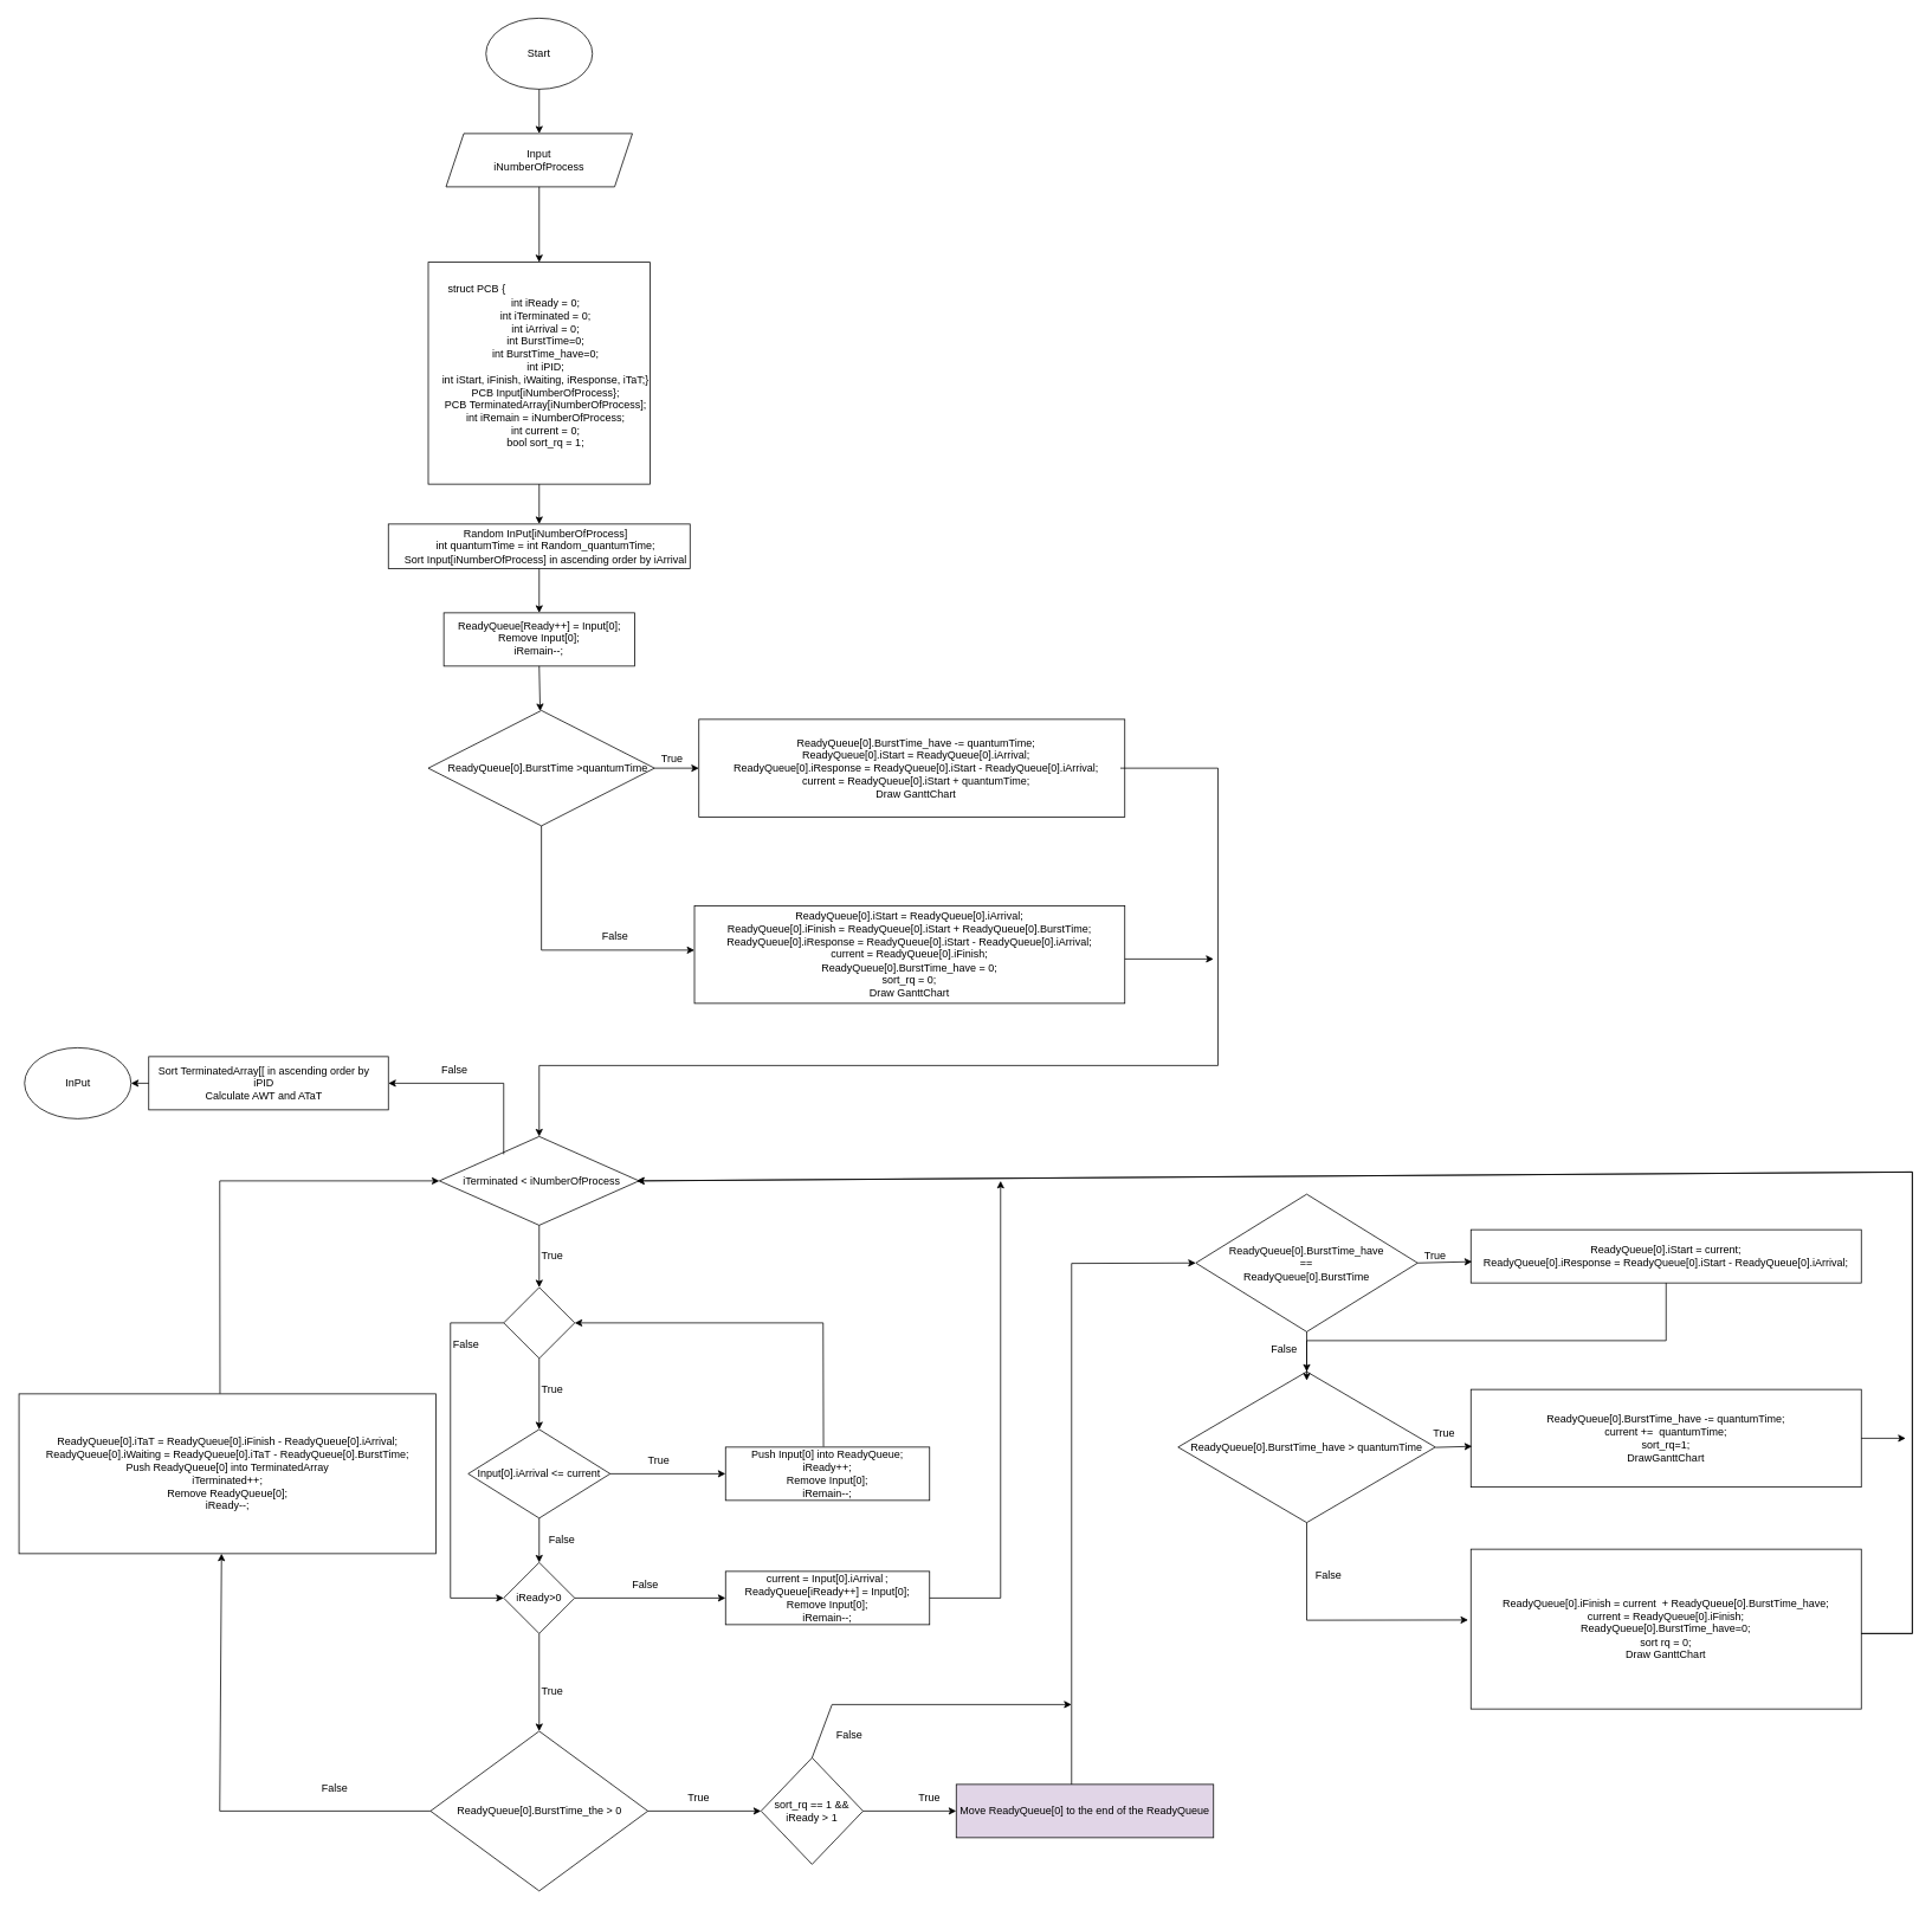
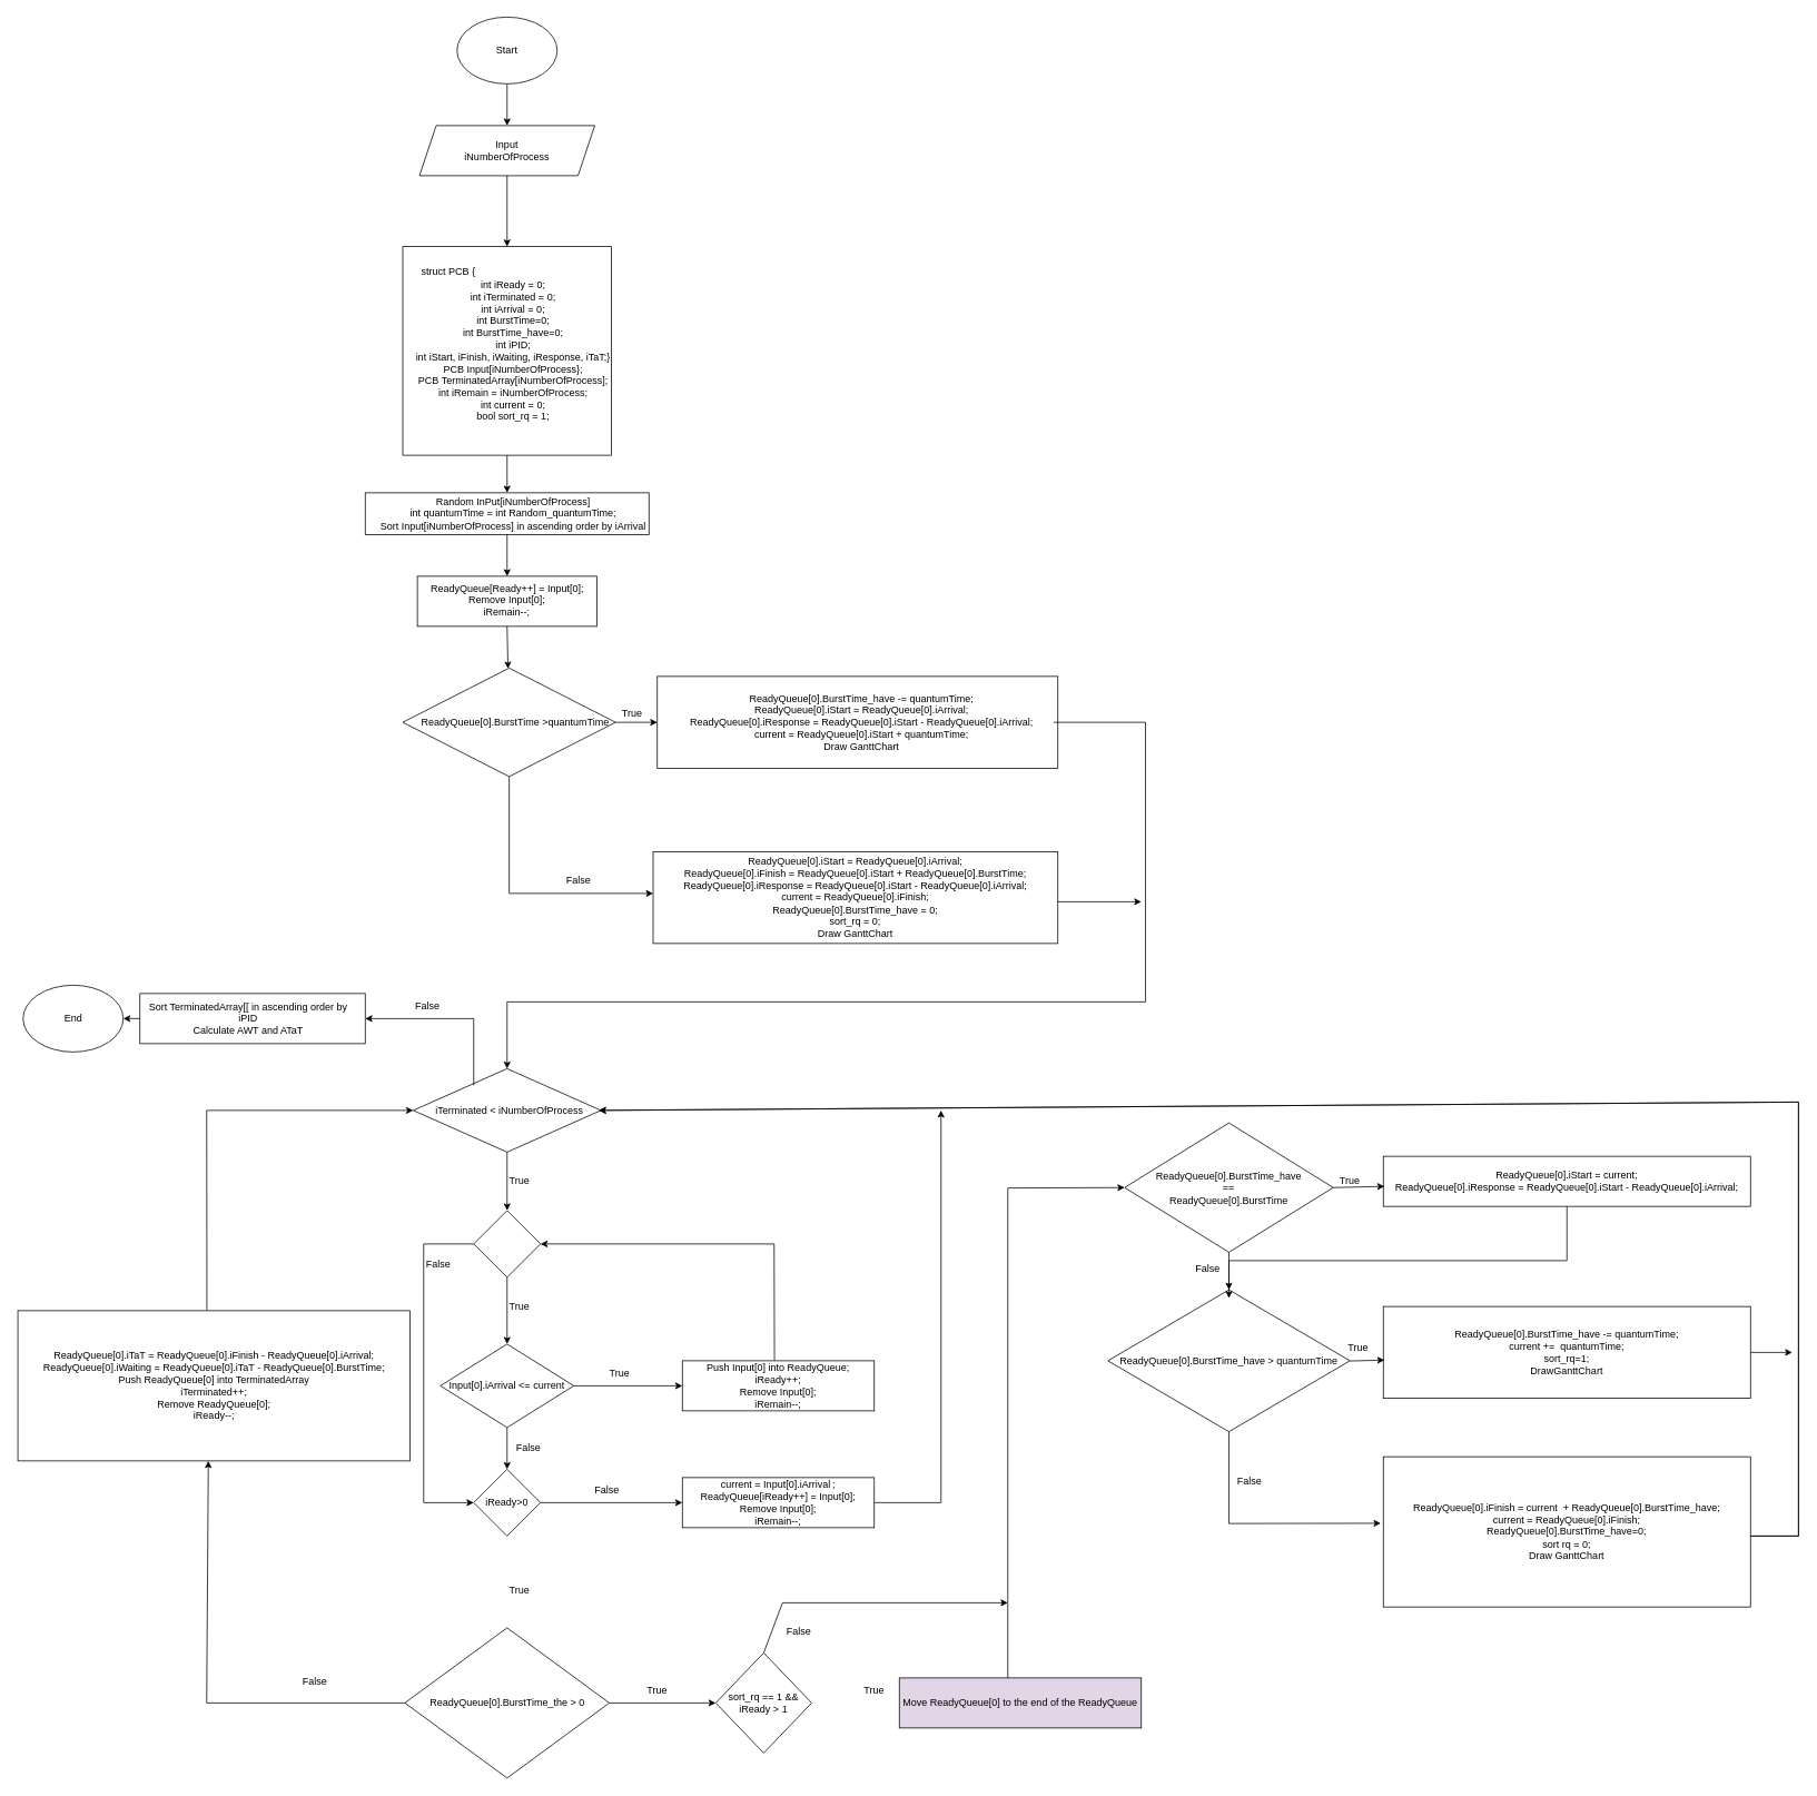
- <mxCell id="38" value="InPut" style="text;html=1;strokeColor=none;fillColor=none;align=center;verticalAlign=middle;whiteSpace=wrap;rounded=0;" vertex="1" parent="1"><mxGeometry x="57.63" y="1205" width="58.75" height="30" as="geometry" /></mxCell>
+ <mxCell id="38" value="End" style="text;html=1;strokeColor=none;fillColor=none;align=center;verticalAlign=middle;whiteSpace=wrap;rounded=0;" vertex="1" parent="1"><mxGeometry x="57.63" y="1205" width="58.75" height="30" as="geometry" /></mxCell>
- <mxCell id="57" value="" style="endArrow=classic;html=1;rounded=0;exitX=0.5;exitY=1;exitDx=0;exitDy=0;" edge="1" parent="1" source="46" target="48"><mxGeometry width="50" height="50" relative="1" as="geometry"><mxPoint x="797" y="1950" as="sourcePoint" /><mxPoint x="847" y="1900" as="targetPoint" /></mxGeometry></mxCell>
- <mxCell id="65" value="" style="endArrow=classic;html=1;rounded=0;exitX=1;exitY=0.5;exitDx=0;exitDy=0;entryX=0;entryY=0.5;entryDx=0;entryDy=0;" edge="1" parent="1" source="62" target="64"><mxGeometry width="50" height="50" relative="1" as="geometry"><mxPoint x="1297" y="1890" as="sourcePoint" /><mxPoint x="1347" y="1840" as="targetPoint" /></mxGeometry></mxCell>
